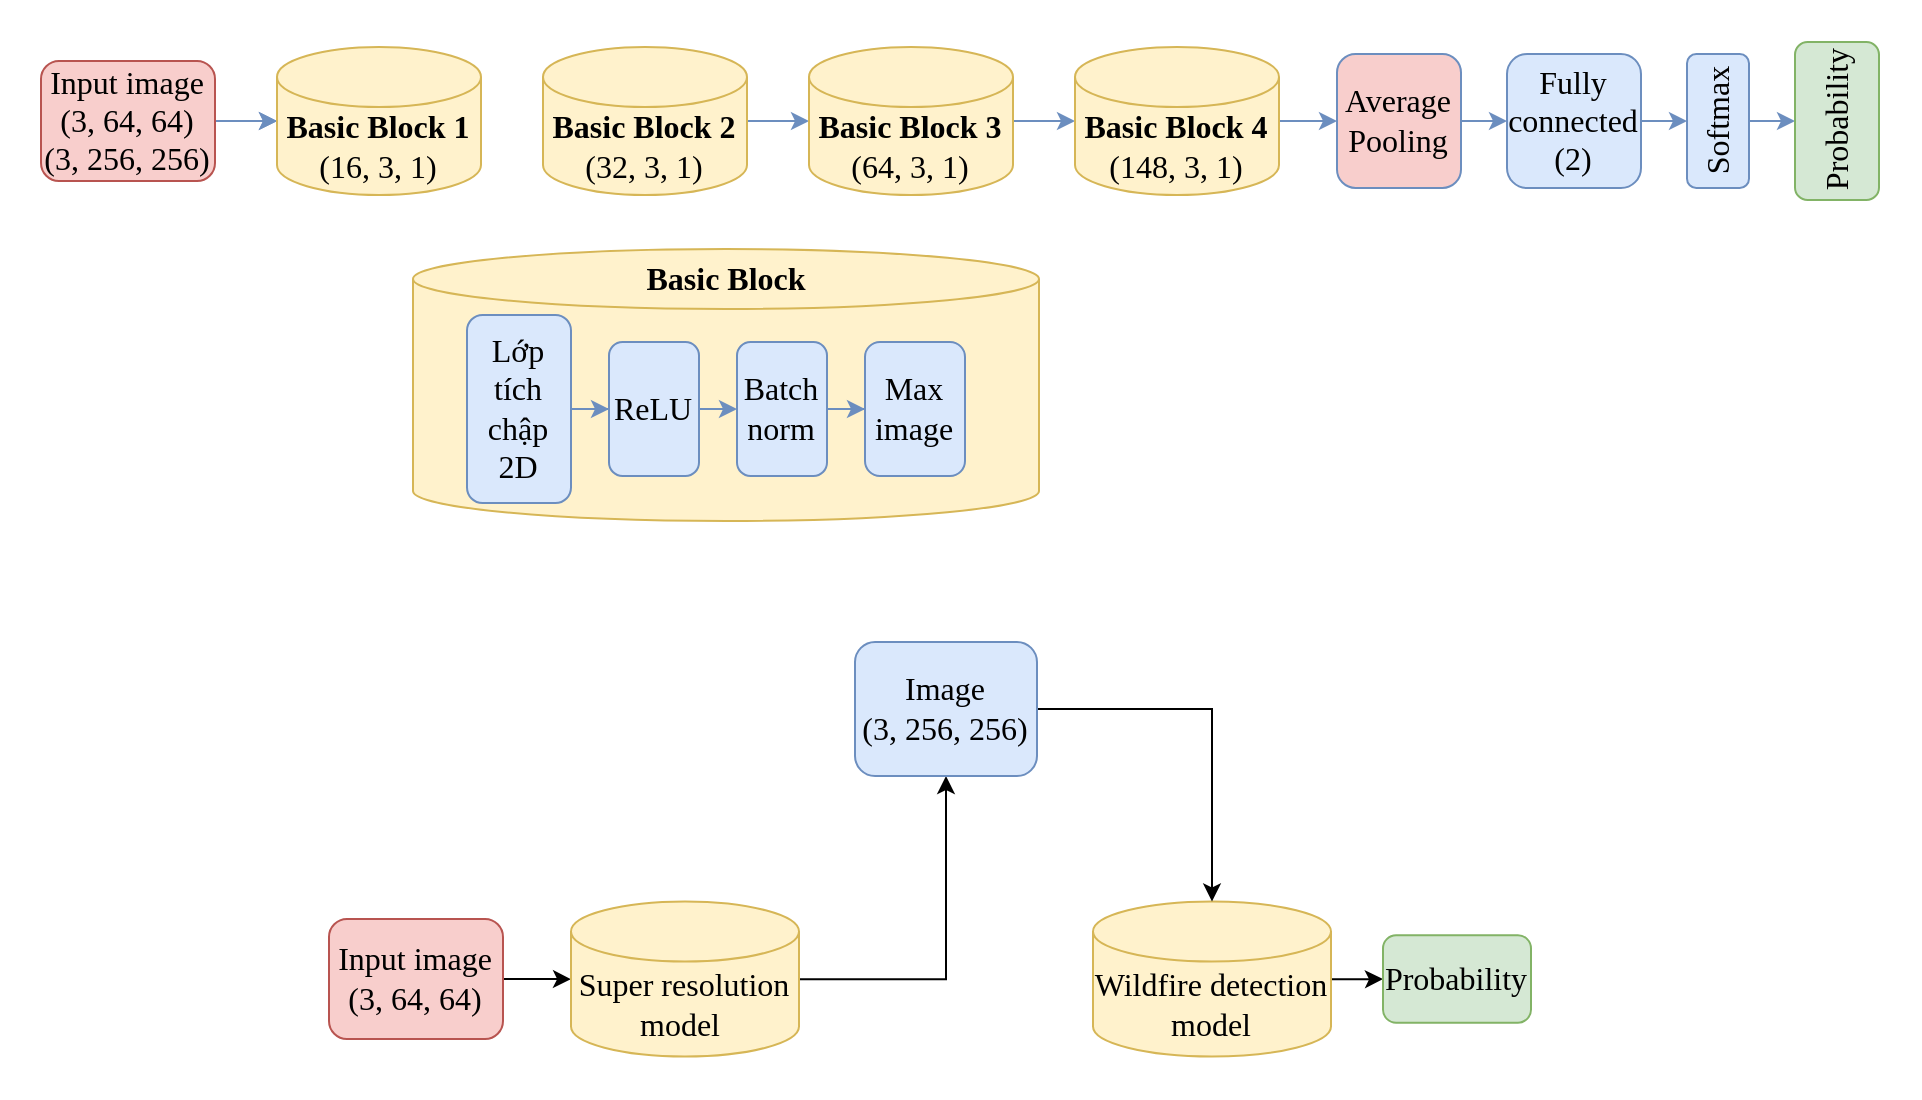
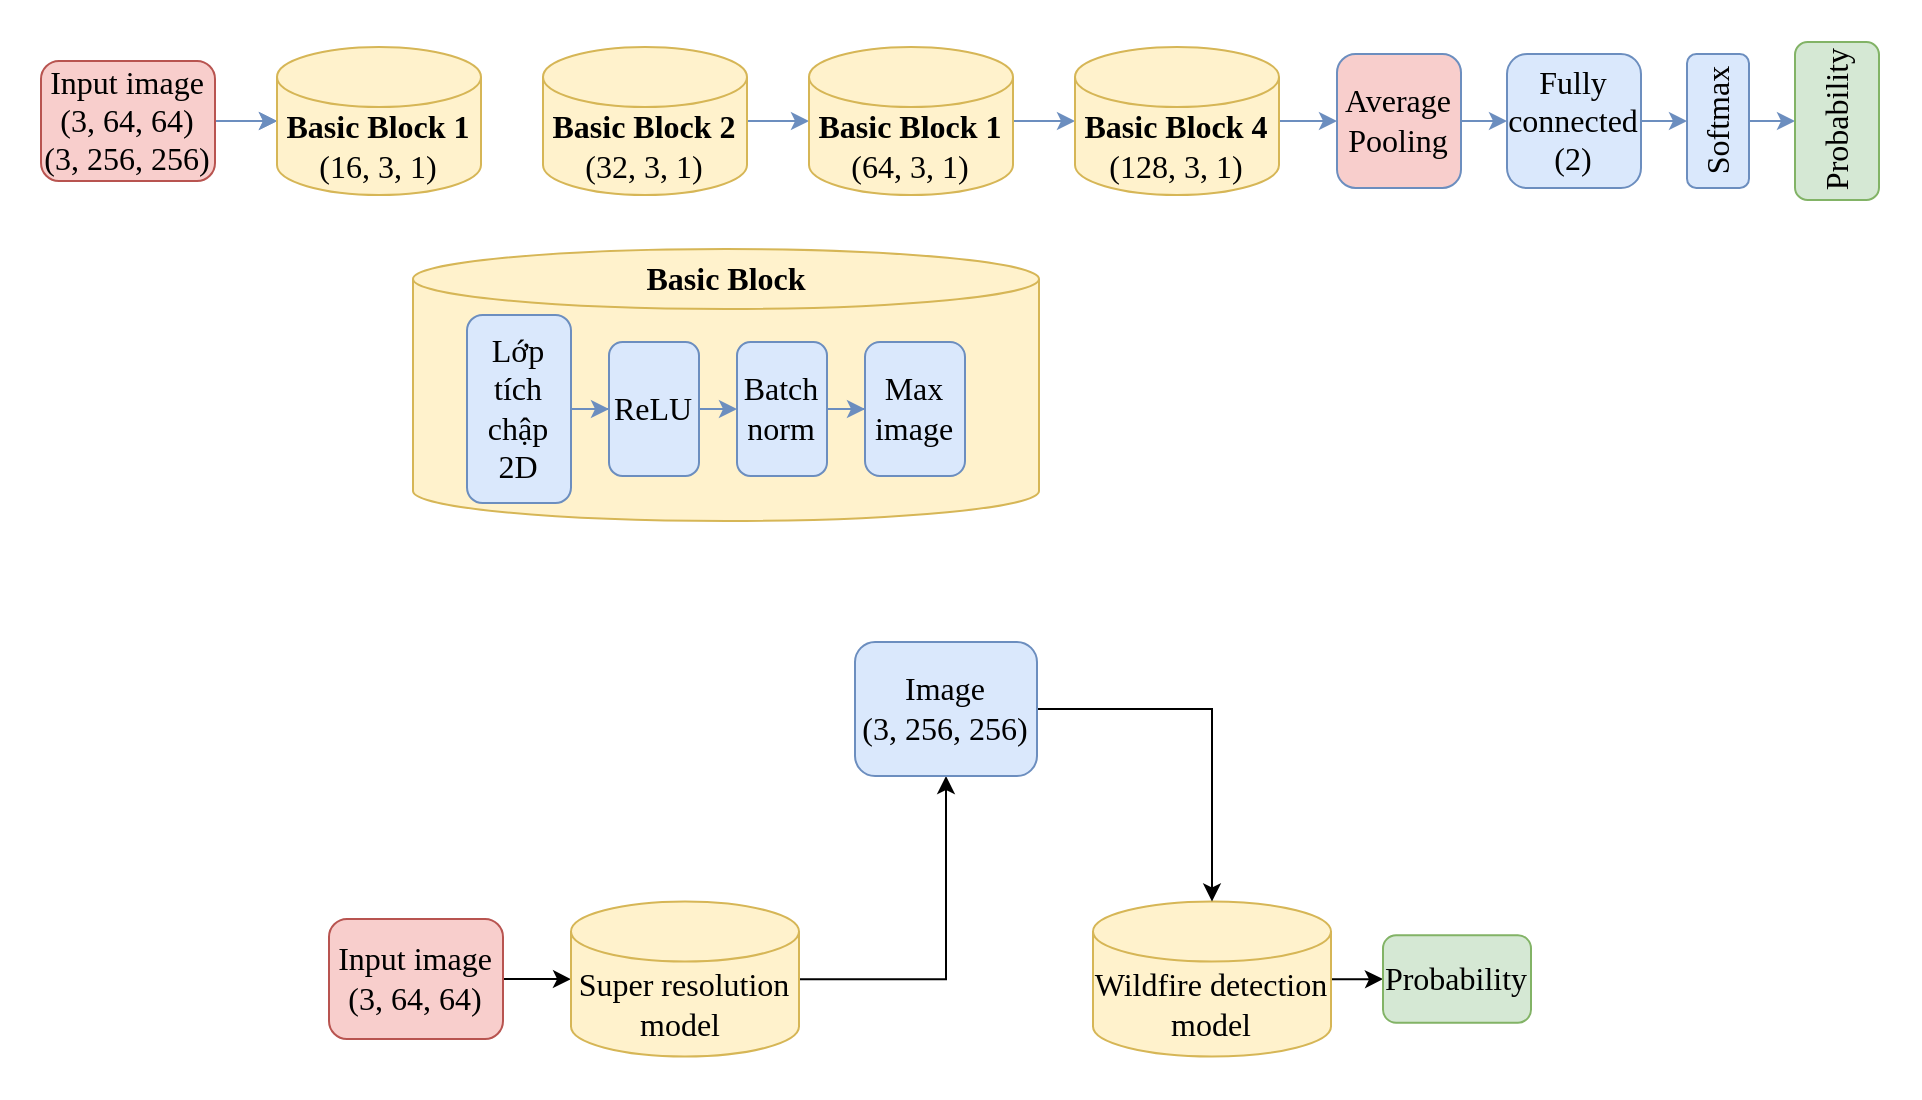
- <mxCell id="19" value="&lt;b&gt;Basic Block 3&lt;/b&gt;&lt;div&gt;(64, 3, 1)&lt;/div&gt;" style="shape=cylinder3;whiteSpace=wrap;html=1;boundedLbl=1;backgroundOutline=1;size=15;rounded=1;strokeColor=#d6b656;fontFamily=Times New Roman;fontSize=16;fillColor=#fff2cc;container=0;" parent="11" vertex="1"><mxGeometry x="384" y="2.5" width="102" height="74" as="geometry" /></mxCell>
+ <mxCell id="19" value="&lt;b&gt;Basic Block 1&lt;/b&gt;&lt;div&gt;(64, 3, 1)&lt;/div&gt;" style="shape=cylinder3;whiteSpace=wrap;html=1;boundedLbl=1;backgroundOutline=1;size=15;rounded=1;strokeColor=#d6b656;fontFamily=Times New Roman;fontSize=16;fillColor=#fff2cc;container=0;" parent="11" vertex="1"><mxGeometry x="384" y="2.5" width="102" height="74" as="geometry" /></mxCell>
- <mxCell id="21" value="&lt;b&gt;Basic Block 4&lt;/b&gt;&lt;div&gt;(148, 3, 1)&lt;br&gt;&lt;/div&gt;" style="shape=cylinder3;whiteSpace=wrap;html=1;boundedLbl=1;backgroundOutline=1;size=15;rounded=1;strokeColor=#d6b656;fontFamily=Times New Roman;fontSize=16;fillColor=#fff2cc;container=0;" parent="11" vertex="1"><mxGeometry x="517" y="2.5" width="102" height="74" as="geometry" /></mxCell>
+ <mxCell id="21" value="&lt;b&gt;Basic Block 4&lt;/b&gt;&lt;div&gt;(128, 3, 1)&lt;br&gt;&lt;/div&gt;" style="shape=cylinder3;whiteSpace=wrap;html=1;boundedLbl=1;backgroundOutline=1;size=15;rounded=1;strokeColor=#d6b656;fontFamily=Times New Roman;fontSize=16;fillColor=#fff2cc;container=0;" parent="11" vertex="1"><mxGeometry x="517" y="2.5" width="102" height="74" as="geometry" /></mxCell>
